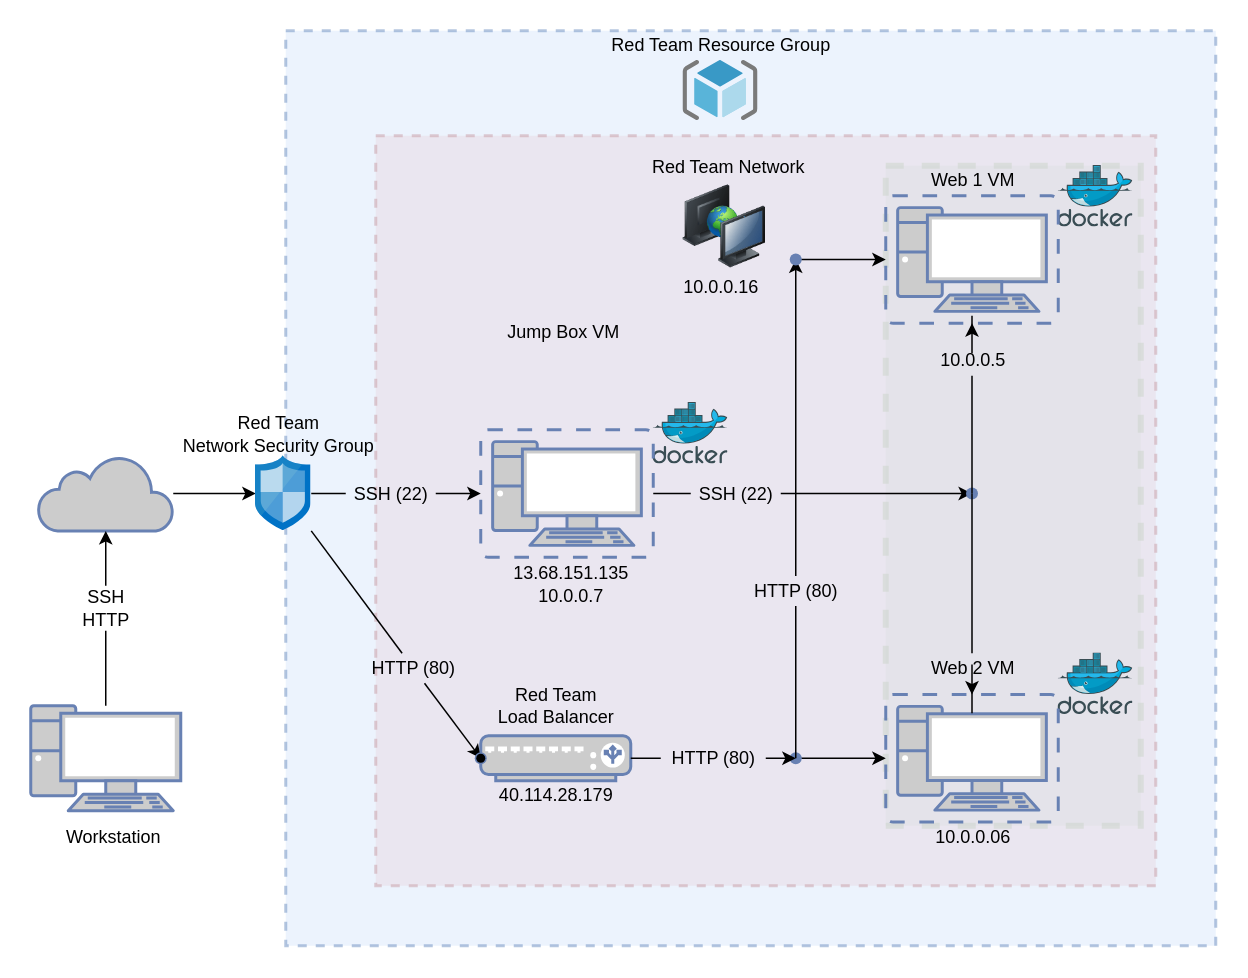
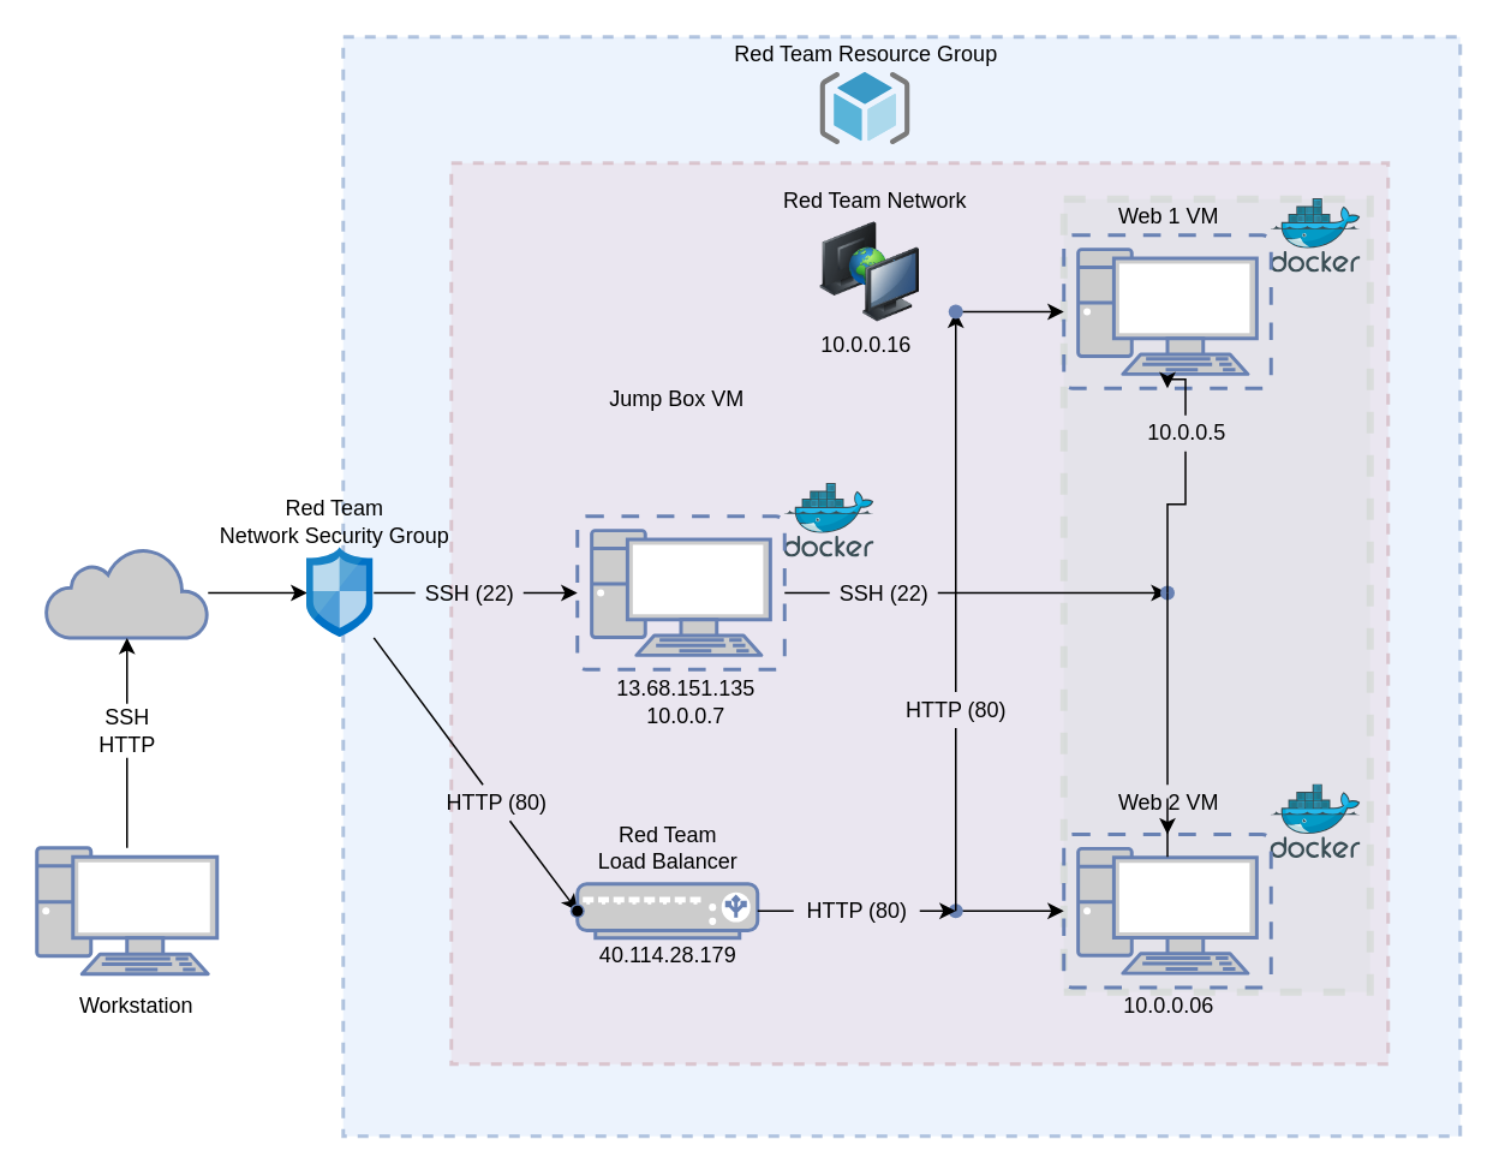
- <mxCell id="44" value="10.0.0.5" style="text;html=1;resizable=0;autosize=1;align=center;verticalAlign=middle;points=[];fillColor=none;strokeColor=none;rounded=0;dashed=1;opacity=50;" parent="1" vertex="1"><mxGeometry x="617.5" y="230" width="60" height="20" as="geometry" /></mxCell>
+ <mxCell id="44" value="10.0.0.5" style="text;html=1;resizable=0;autosize=1;align=center;verticalAlign=middle;points=[];fillColor=none;strokeColor=none;rounded=0;dashed=1;opacity=50;" parent="1" vertex="1"><mxGeometry x="627.5" y="230" width="60" height="20" as="geometry" /></mxCell>
